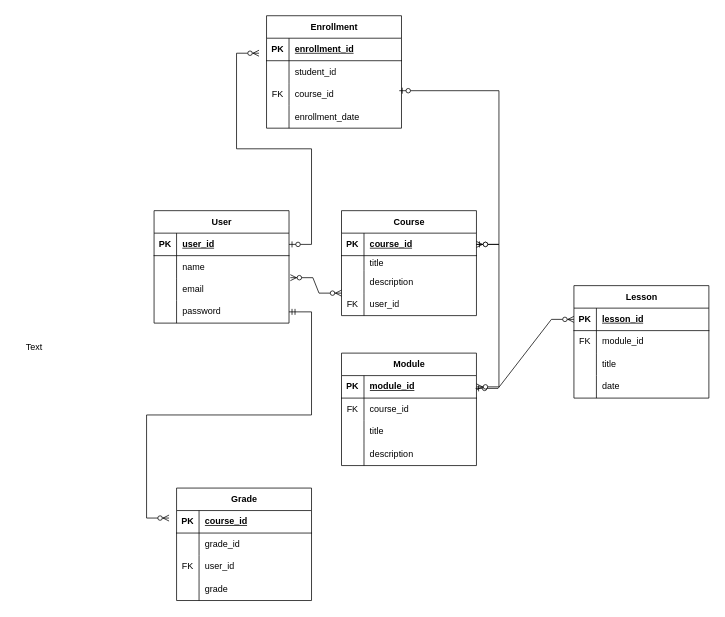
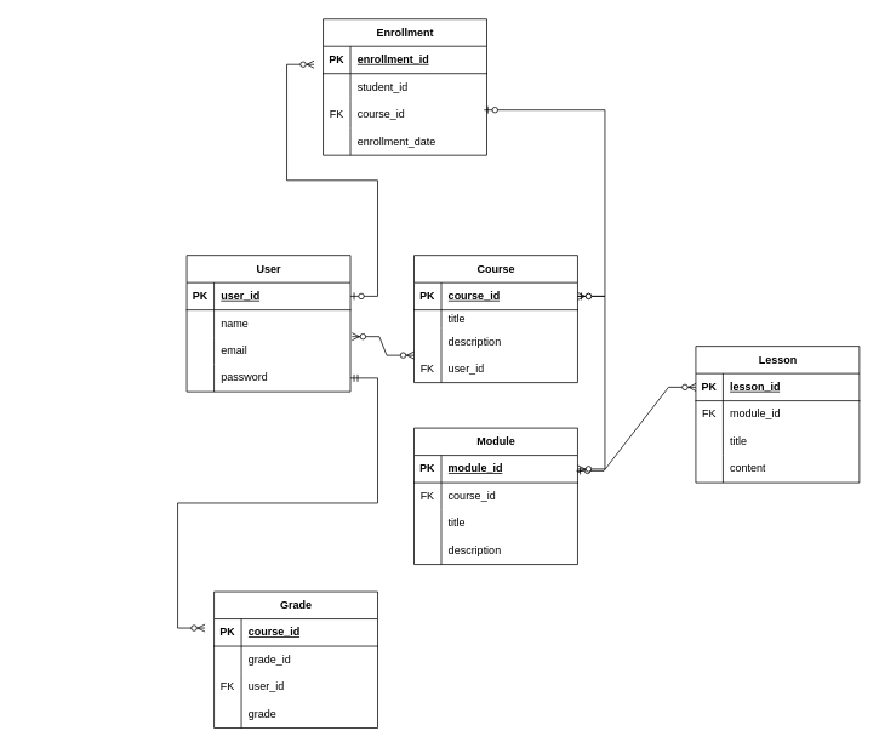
- <mxCell id="86" value="Text" style="text;html=1;align=center;verticalAlign=middle;resizable=0;points=[];autosize=1;strokeColor=none;fillColor=none;" vertex="1" parent="1"><mxGeometry x="20" y="448" width="50" height="30" as="geometry" /></mxCell>
- <mxCell id="66" value="date" style="shape=partialRectangle;connectable=0;fillColor=none;top=0;left=0;bottom=0;right=0;align=left;spacingLeft=6;overflow=hidden;whiteSpace=wrap;html=1;" parent="64" vertex="1"><mxGeometry x="30" width="150" height="30" as="geometry"><mxRectangle width="150" height="30" as="alternateBounds" /></mxGeometry></mxCell>
+ <mxCell id="66" value="content" style="shape=partialRectangle;connectable=0;fillColor=none;top=0;left=0;bottom=0;right=0;align=left;spacingLeft=6;overflow=hidden;whiteSpace=wrap;html=1;" parent="64" vertex="1"><mxGeometry x="30" width="150" height="30" as="geometry"><mxRectangle width="150" height="30" as="alternateBounds" /></mxGeometry></mxCell>
